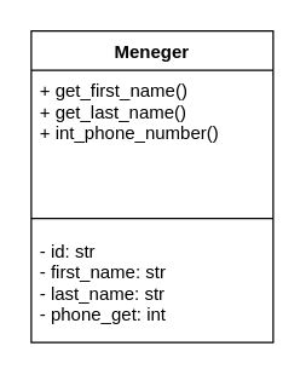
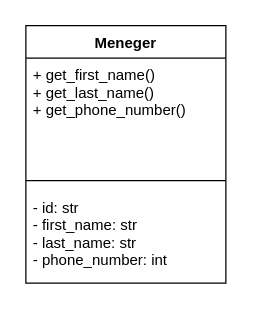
- <mxCell id="3" value="+ get_first_name()&#10;+ get_last_name()&#10;+ int_phone_number()" style="text;strokeColor=none;fillColor=none;align=left;verticalAlign=top;spacingLeft=4;spacingRight=4;overflow=hidden;rotatable=0;points=[[0,0.5],[1,0.5]];portConstraint=eastwest;" vertex="1" parent="2"><mxGeometry y="26" width="160" height="90" as="geometry" /></mxCell>
+ <mxCell id="3" value="+ get_first_name()&#10;+ get_last_name()&#10;+ get_phone_number()" style="text;strokeColor=none;fillColor=none;align=left;verticalAlign=top;spacingLeft=4;spacingRight=4;overflow=hidden;rotatable=0;points=[[0,0.5],[1,0.5]];portConstraint=eastwest;" vertex="1" parent="2"><mxGeometry y="26" width="160" height="90" as="geometry" /></mxCell>
- <mxCell id="5" value="- id: str&#10;- first_name: str &#10;- last_name: str&#10;- phone_get: int" style="text;strokeColor=none;fillColor=none;align=left;verticalAlign=top;spacingLeft=4;spacingRight=4;overflow=hidden;rotatable=0;points=[[0,0.5],[1,0.5]];portConstraint=eastwest;" vertex="1" parent="2"><mxGeometry y="132" width="160" height="74" as="geometry" /></mxCell>
+ <mxCell id="5" value="- id: str&#10;- first_name: str &#10;- last_name: str&#10;- phone_number: int" style="text;strokeColor=none;fillColor=none;align=left;verticalAlign=top;spacingLeft=4;spacingRight=4;overflow=hidden;rotatable=0;points=[[0,0.5],[1,0.5]];portConstraint=eastwest;" vertex="1" parent="2"><mxGeometry y="132" width="160" height="74" as="geometry" /></mxCell>
